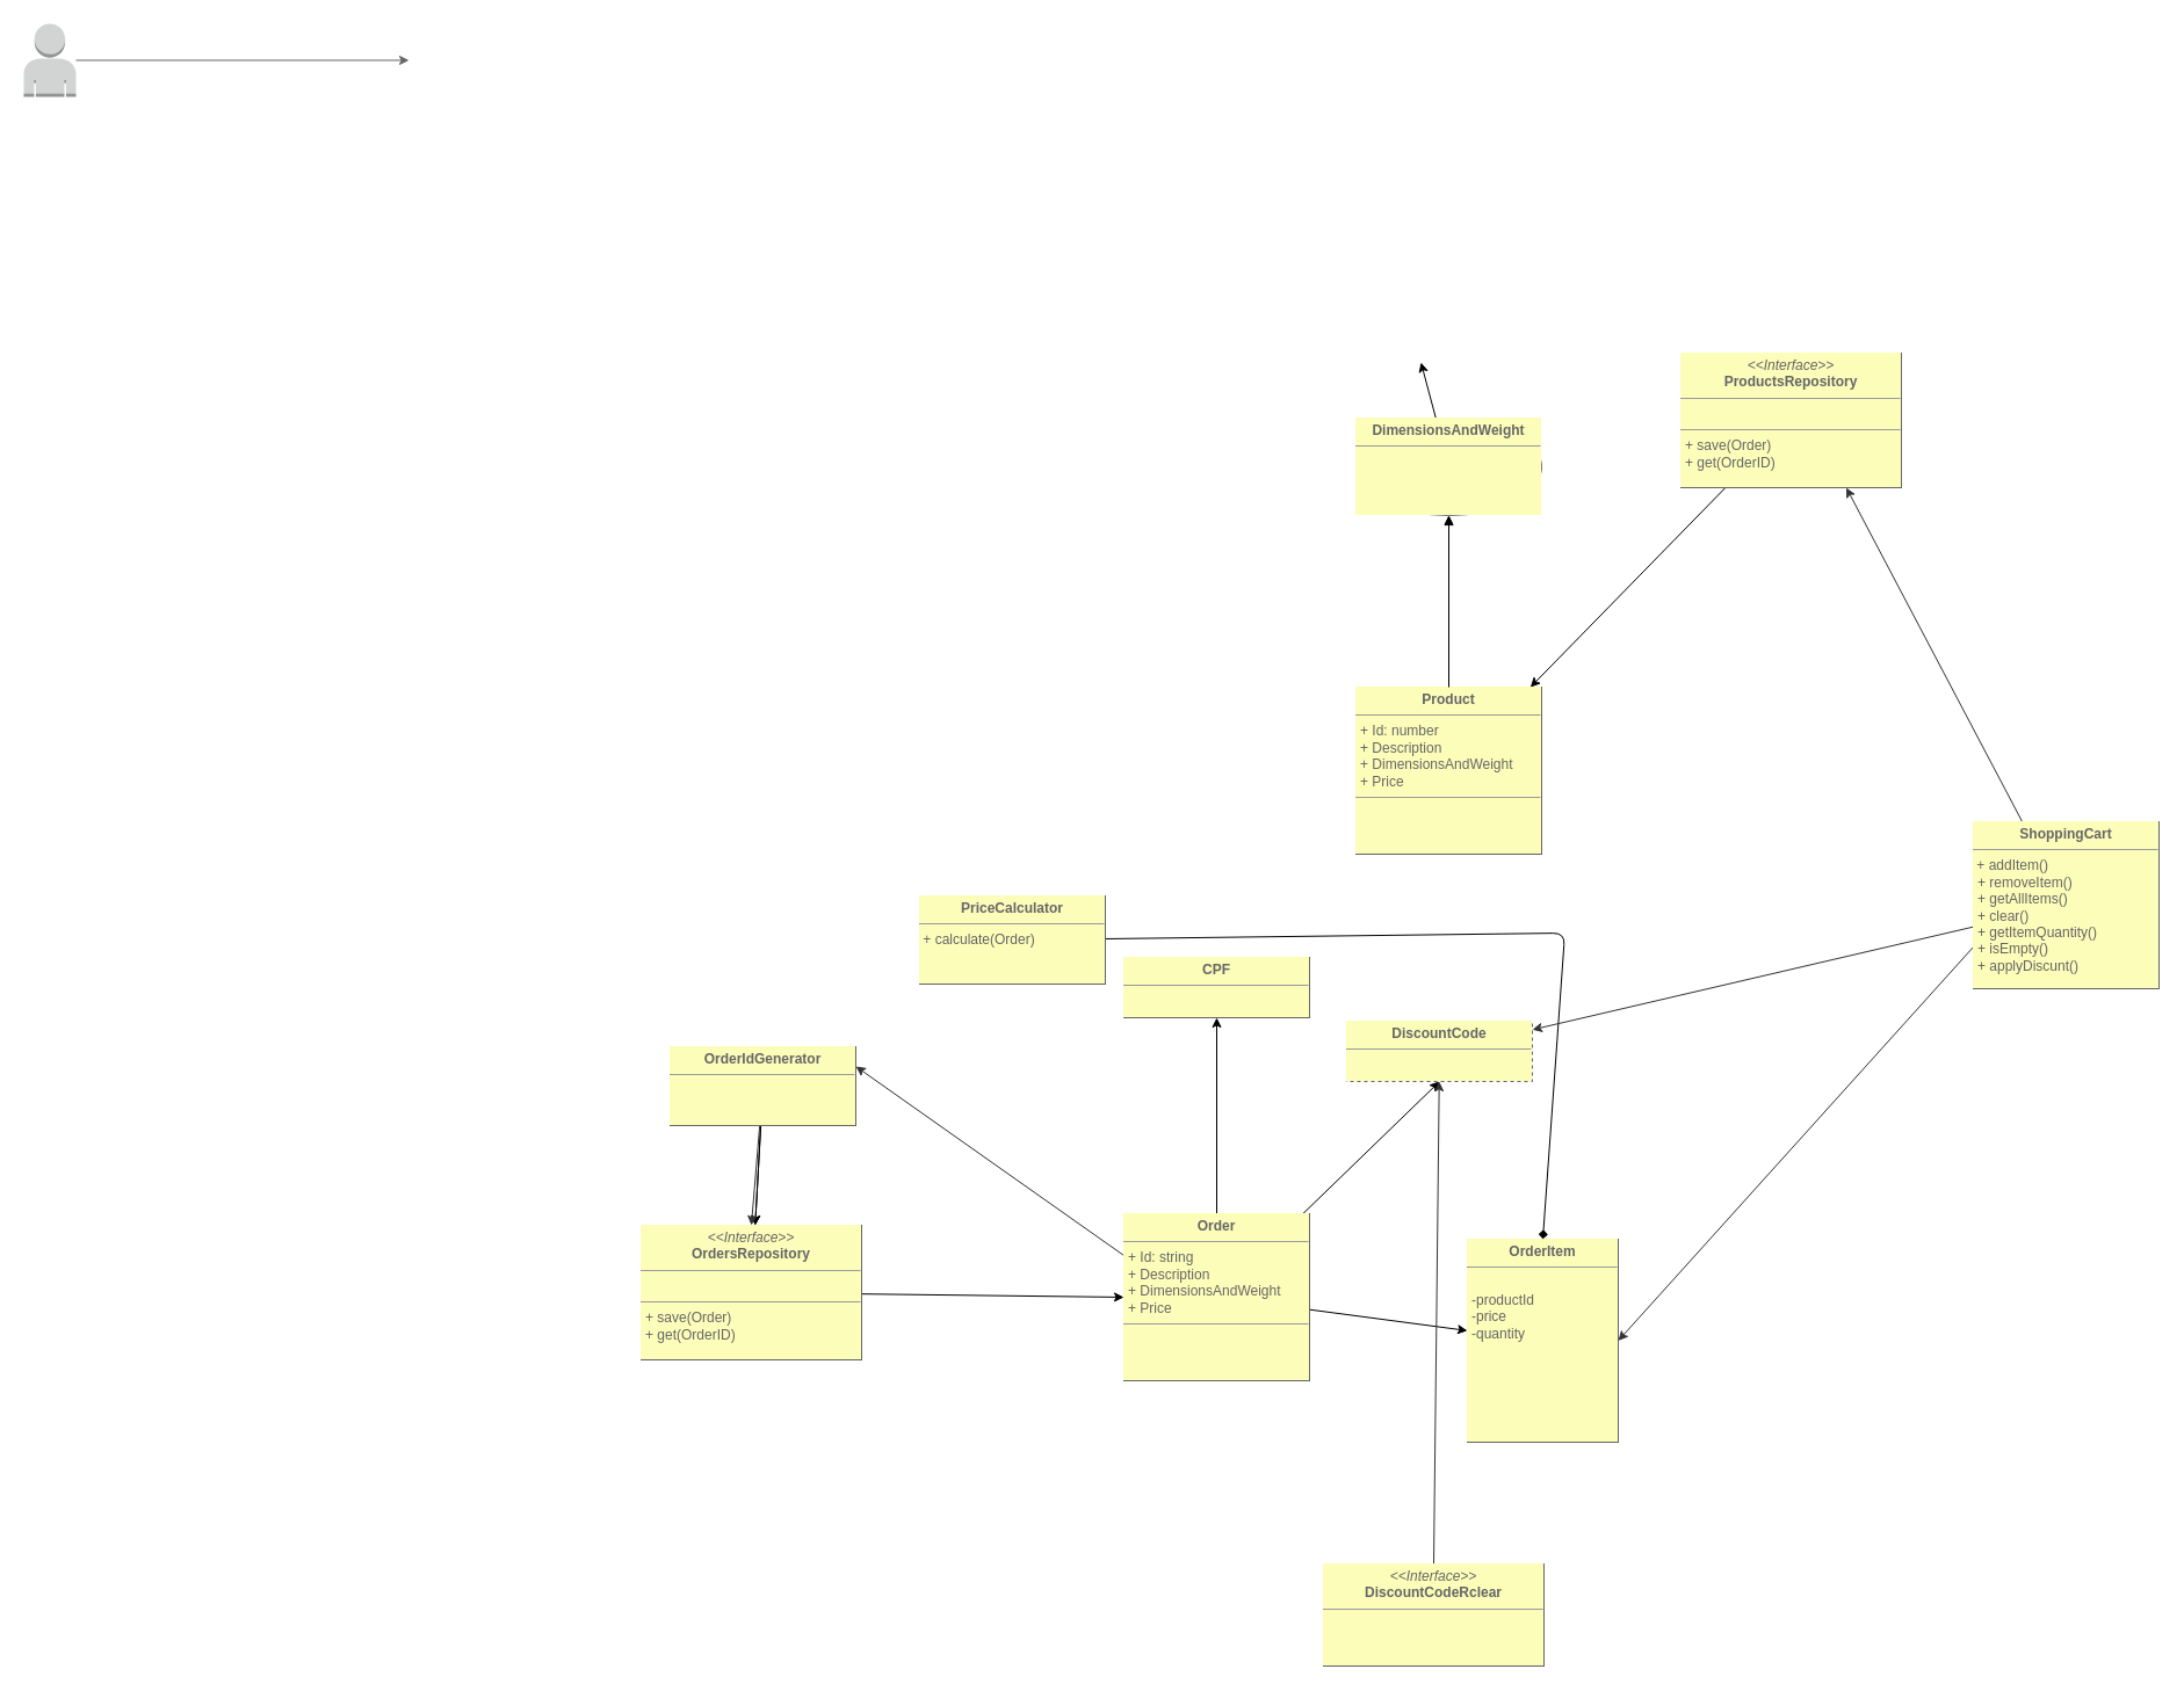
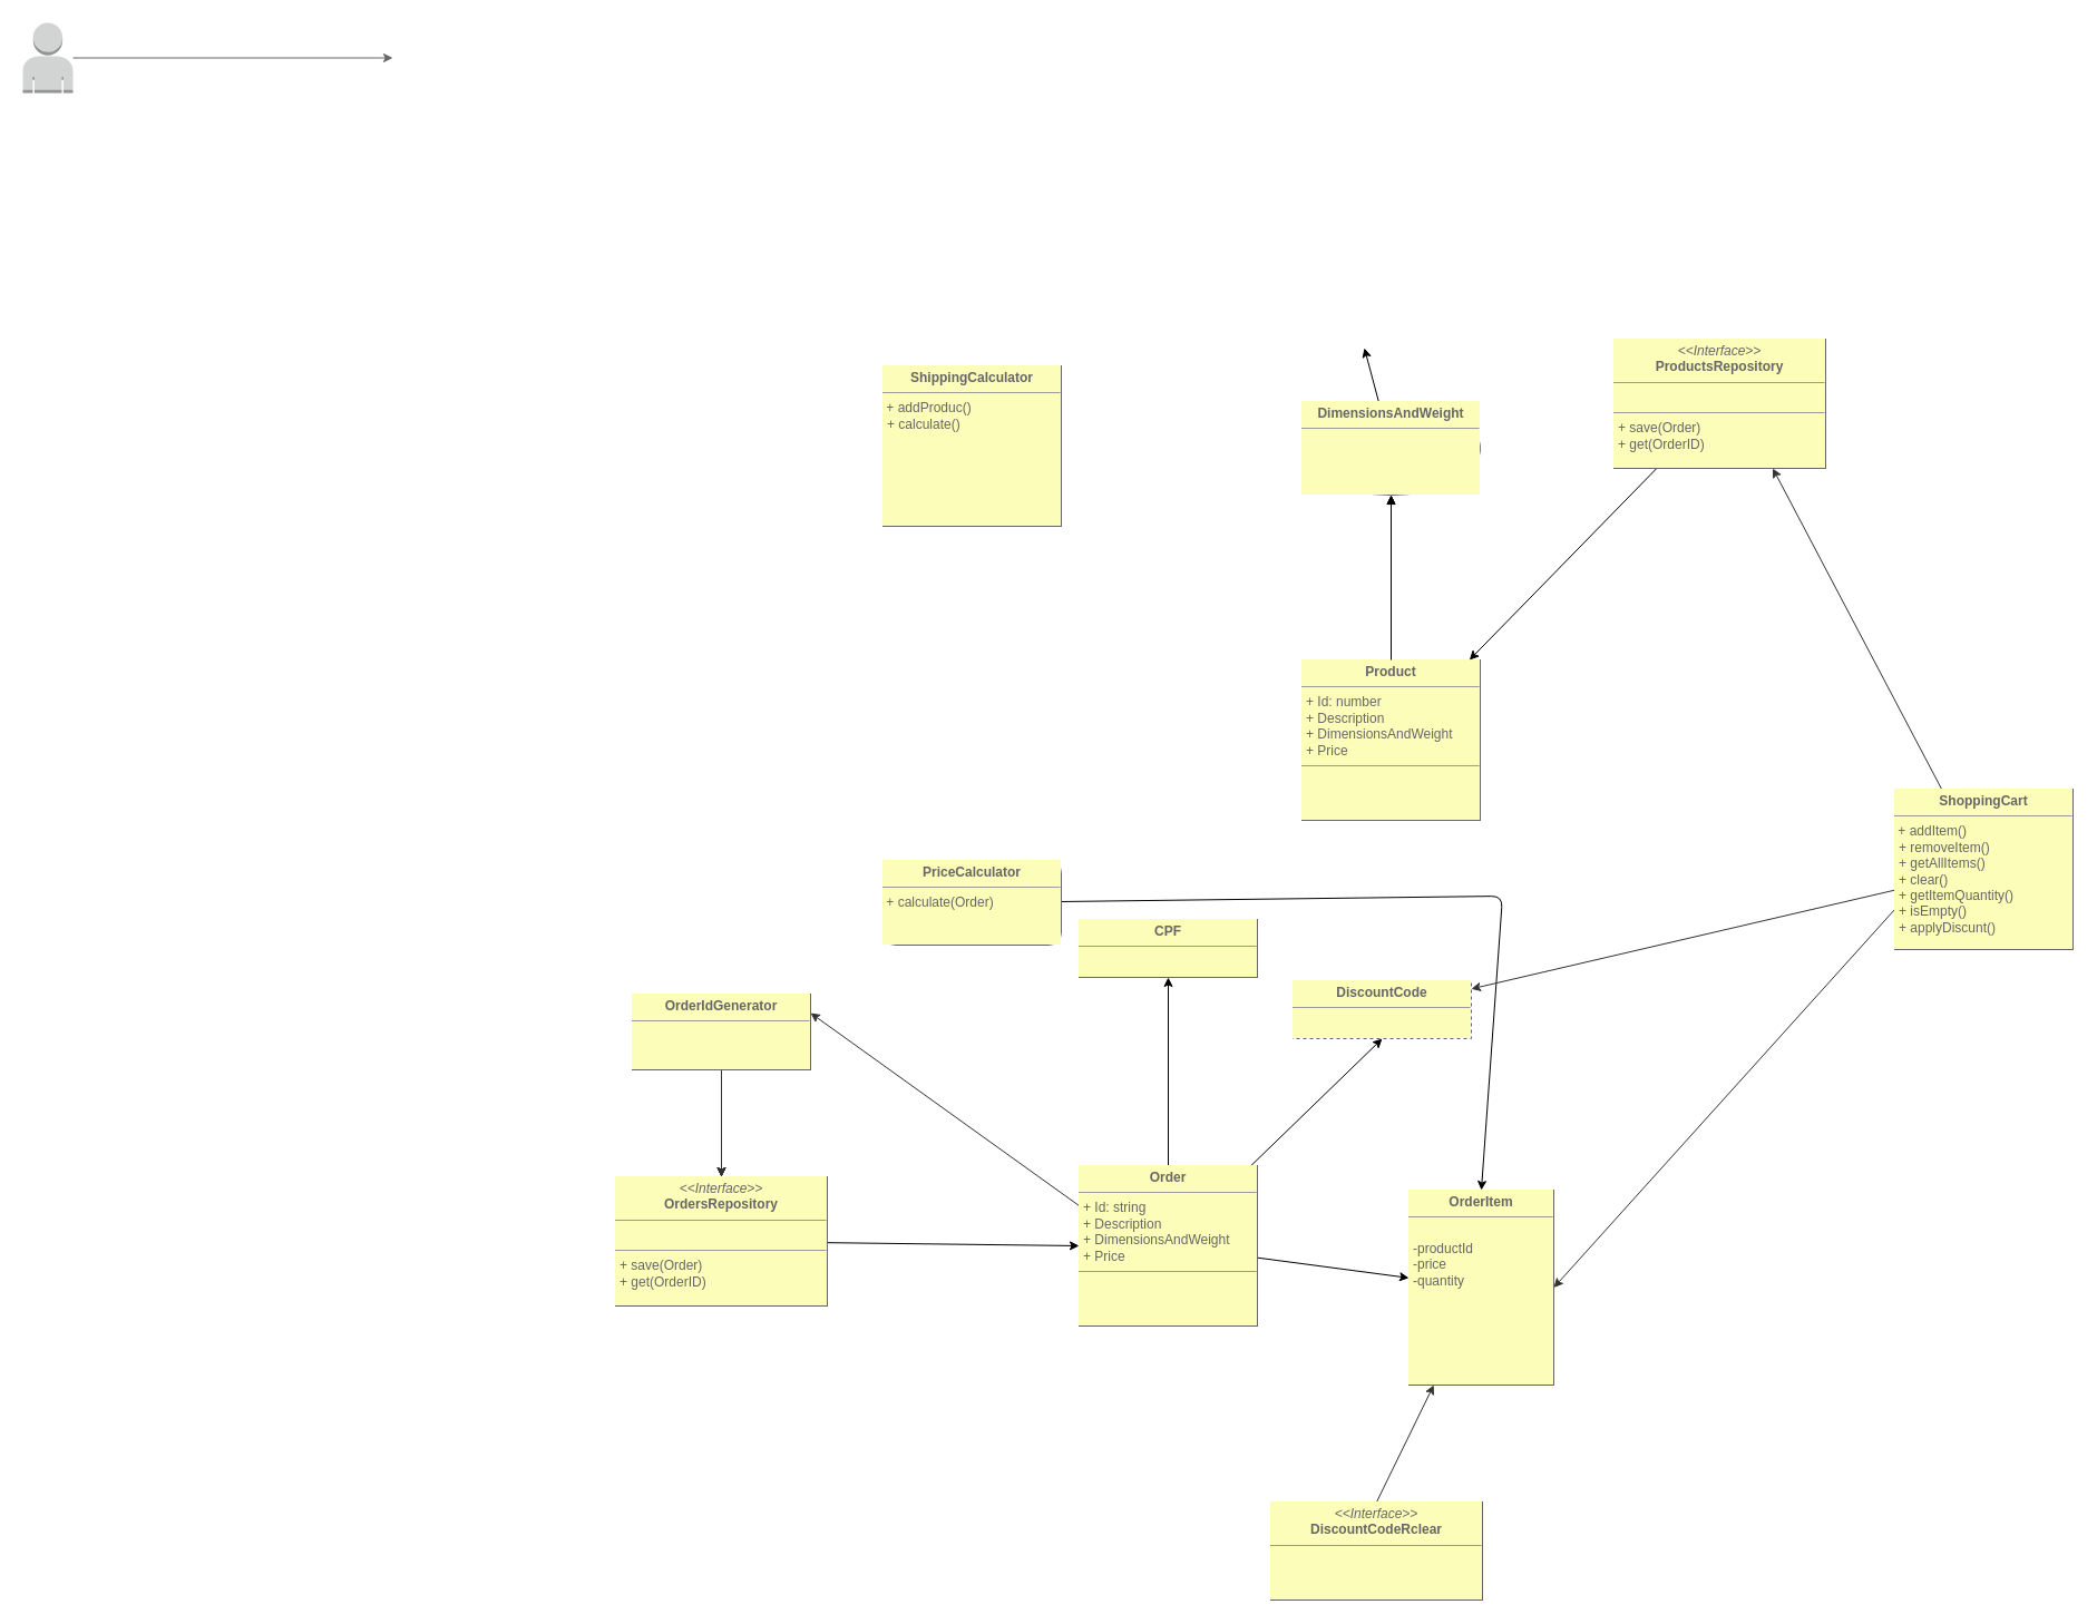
+ <mxCell id="23" value="&lt;p style=&quot;margin: 0px ; margin-top: 4px ; text-align: center&quot;&gt;&lt;b&gt;ShippingCalculator&lt;/b&gt;&lt;/p&gt;&lt;hr size=&quot;1&quot;&gt;&lt;p style=&quot;margin: 0px ; margin-left: 4px&quot;&gt;&lt;/p&gt;&amp;nbsp;+ addProduc()&lt;br&gt;&lt;p style=&quot;margin: 0px ; margin-left: 4px&quot;&gt;+ calculate()&lt;/p&gt;" style="verticalAlign=top;align=left;overflow=fill;fontSize=12;fontFamily=Helvetica;html=1;labelBackgroundColor=#fcfdb9;fontColor=#666666;strokeColor=#666666;strokeWidth=1;fillColor=none;" parent="1" vertex="1"><mxGeometry x="792" y="328" width="160" height="144" as="geometry" /></mxCell>
- <mxCell id="25" value="&lt;p style=&quot;margin: 0px ; margin-top: 4px ; text-align: center&quot;&gt;&lt;b&gt;PriceCalculator&lt;/b&gt;&lt;/p&gt;&lt;hr size=&quot;1&quot;&gt;&lt;p style=&quot;margin: 0px ; margin-left: 4px&quot;&gt;&lt;/p&gt;&amp;nbsp;+ calculate(Order)" style="verticalAlign=top;align=left;overflow=fill;fontSize=12;fontFamily=Helvetica;html=1;labelBackgroundColor=#fcfdb9;fontColor=#666666;strokeColor=#666666;strokeWidth=1;fillColor=none;" parent="1" vertex="1"><mxGeometry x="792" y="772" width="160" height="76" as="geometry" /></mxCell>
+ <mxCell id="25" value="&lt;p style=&quot;margin: 0px ; margin-top: 4px ; text-align: center&quot;&gt;&lt;b&gt;PriceCalculator&lt;/b&gt;&lt;/p&gt;&lt;hr size=&quot;1&quot;&gt;&lt;p style=&quot;margin: 0px ; margin-left: 4px&quot;&gt;&lt;/p&gt;&amp;nbsp;+ calculate(Order)" style="verticalAlign=top;align=left;overflow=fill;fontSize=12;fontFamily=Helvetica;html=1;labelBackgroundColor=#fcfdb9;fontColor=#666666;strokeColor=#666666;strokeWidth=1;fillColor=none;rounded=1;" parent="1" vertex="1"><mxGeometry x="792" y="772" width="160" height="76" as="geometry" /></mxCell>
- <mxCell id="20" value="&lt;p style=&quot;margin: 0px ; margin-top: 4px ; text-align: center&quot;&gt;&lt;b&gt;OrderIdGenerator&lt;/b&gt;&lt;/p&gt;&lt;hr size=&quot;1&quot;&gt;&lt;p style=&quot;margin: 0px ; margin-left: 4px&quot;&gt;&lt;/p&gt;&lt;br&gt;&lt;p style=&quot;margin: 0px ; margin-left: 4px&quot;&gt;&lt;br&gt;&lt;/p&gt;" style="verticalAlign=top;align=left;overflow=fill;fontSize=12;fontFamily=Helvetica;html=1;labelBackgroundColor=#fcfdb9;fontColor=#666666;strokeColor=#666666;strokeWidth=1;fillColor=none;rounded=0;sketch=0;shadow=0;" parent="1" vertex="1"><mxGeometry x="577" y="902" width="160" height="68" as="geometry" /></mxCell>
+ <mxCell id="20" value="&lt;p style=&quot;margin: 0px ; margin-top: 4px ; text-align: center&quot;&gt;&lt;b&gt;OrderIdGenerator&lt;/b&gt;&lt;/p&gt;&lt;hr size=&quot;1&quot;&gt;&lt;p style=&quot;margin: 0px ; margin-left: 4px&quot;&gt;&lt;/p&gt;&lt;br&gt;&lt;p style=&quot;margin: 0px ; margin-left: 4px&quot;&gt;&lt;br&gt;&lt;/p&gt;" style="verticalAlign=top;align=left;overflow=fill;fontSize=12;fontFamily=Helvetica;html=1;labelBackgroundColor=#fcfdb9;fontColor=#666666;strokeColor=#666666;strokeWidth=1;fillColor=none;rounded=0;sketch=0;shadow=0;" parent="1" vertex="1"><mxGeometry x="567" y="892" width="160" height="68" as="geometry" /></mxCell>
- <mxCell id="24" style="edgeStyle=none;html=1;entryX=0.5;entryY=0;entryDx=0;entryDy=0;fontColor=#333333;strokeColor=#000000;endArrow=diamond;" parent="1" source="25" target="10" edge="1"><mxGeometry relative="1" as="geometry"><Array as="points"><mxPoint x="1348" y="804" /></Array></mxGeometry></mxCell>
+ <mxCell id="24" style="edgeStyle=none;html=1;entryX=0.5;entryY=0;entryDx=0;entryDy=0;fontColor=#333333;strokeColor=#000000;" parent="1" source="25" target="10" edge="1"><mxGeometry relative="1" as="geometry"><Array as="points"><mxPoint x="1348" y="804" /></Array></mxGeometry></mxCell>
- <mxCell id="32" style="edgeStyle=none;html=1;exitX=0.5;exitY=0;exitDx=0;exitDy=0;strokeColor=#333333;" edge="1" parent="1" source="33" target="11"><mxGeometry relative="1" as="geometry" /></mxCell>
+ <mxCell id="32" style="edgeStyle=none;html=1;exitX=0.5;exitY=0;exitDx=0;exitDy=0;strokeColor=#333333;" edge="1" parent="1" source="33" target="10"><mxGeometry relative="1" as="geometry" /></mxCell>
